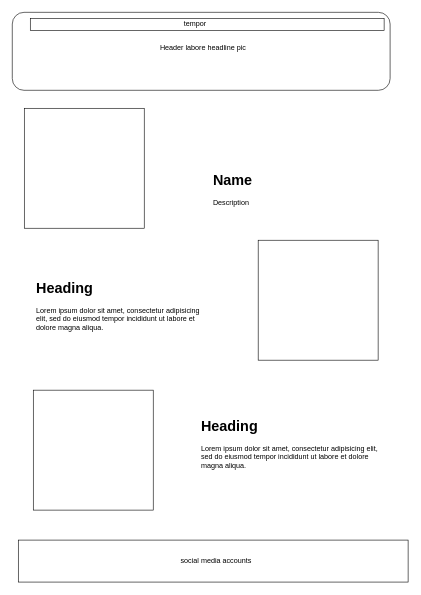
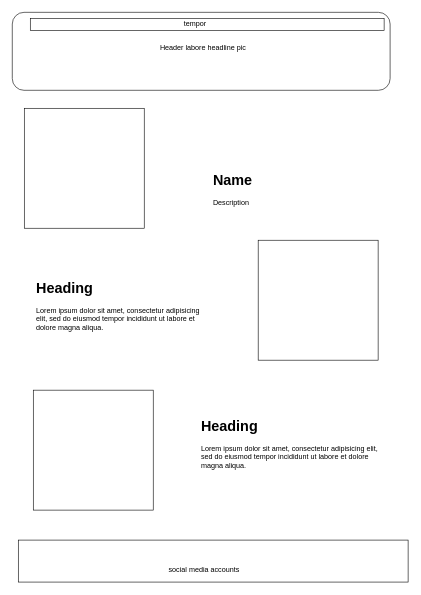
- <mxCell id="13" value="social media accounts" style="text;html=1;strokeColor=none;fillColor=none;align=center;verticalAlign=middle;whiteSpace=wrap;rounded=0;" vertex="1" parent="1"><mxGeometry x="230" y="925" width="260" height="20" as="geometry" /></mxCell>
+ <mxCell id="13" value="social media accounts" style="text;html=1;strokeColor=none;fillColor=none;align=center;verticalAlign=middle;whiteSpace=wrap;rounded=0;" vertex="1" parent="1"><mxGeometry x="210" y="940" width="260" height="20" as="geometry" /></mxCell>
